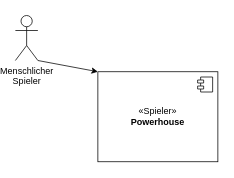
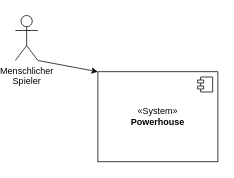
- <mxCell id="2" value="«Spieler»&lt;br&gt;&lt;b&gt;Powerhouse&lt;/b&gt;" style="html=1;dropTarget=0;whiteSpace=wrap;" vertex="1" parent="1"><mxGeometry x="130" y="95" width="160" height="120" as="geometry" /></mxCell>
+ <mxCell id="2" value="«System»&lt;br&gt;&lt;b&gt;Powerhouse&lt;/b&gt;" style="html=1;dropTarget=0;whiteSpace=wrap;" vertex="1" parent="1"><mxGeometry x="130" y="95" width="160" height="120" as="geometry" /></mxCell>
